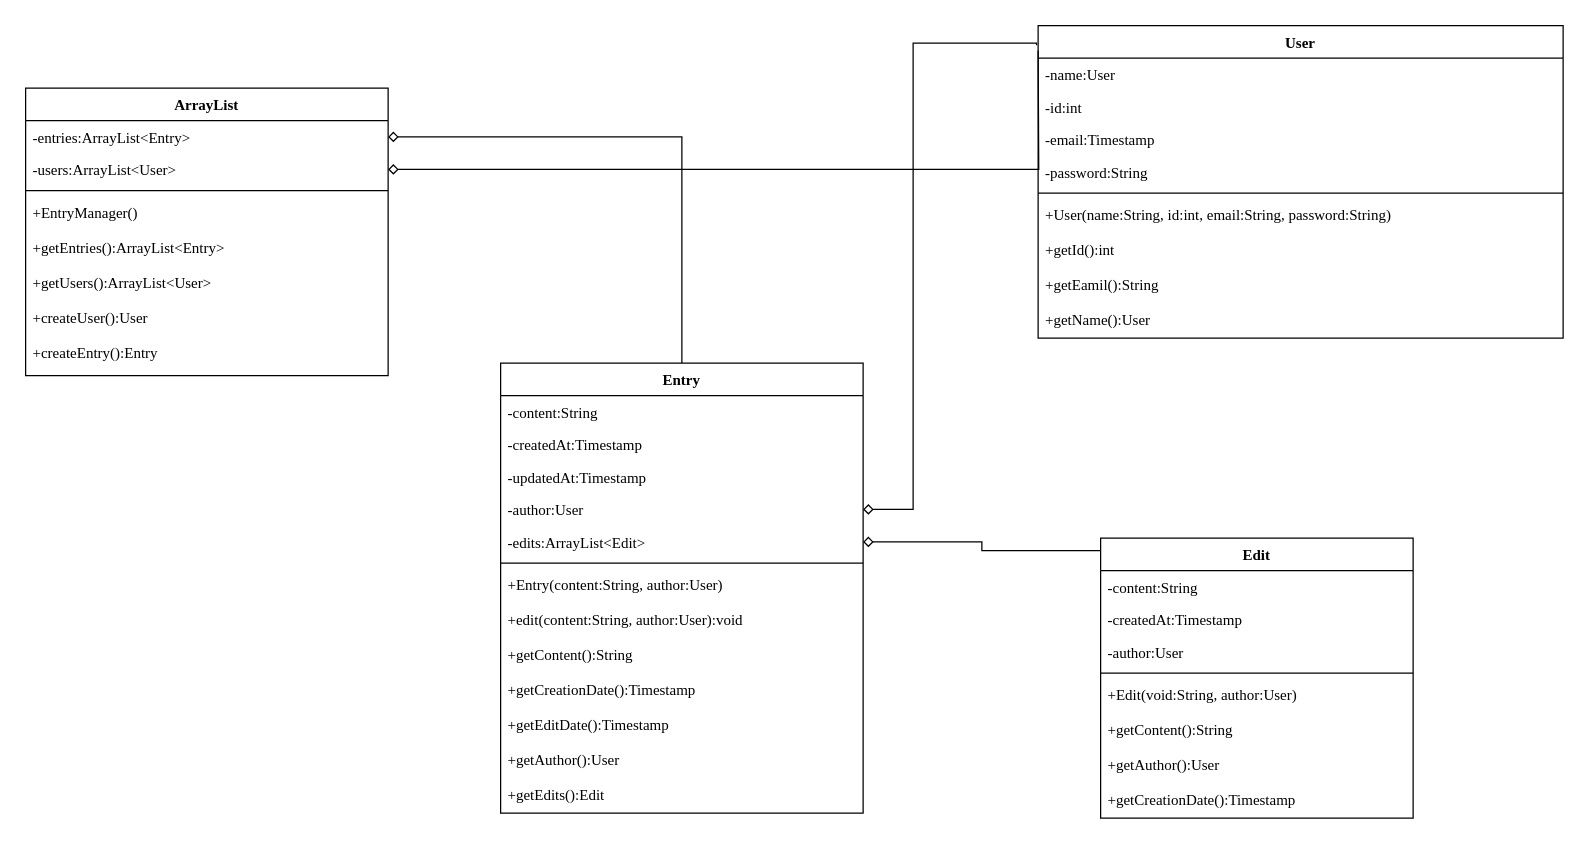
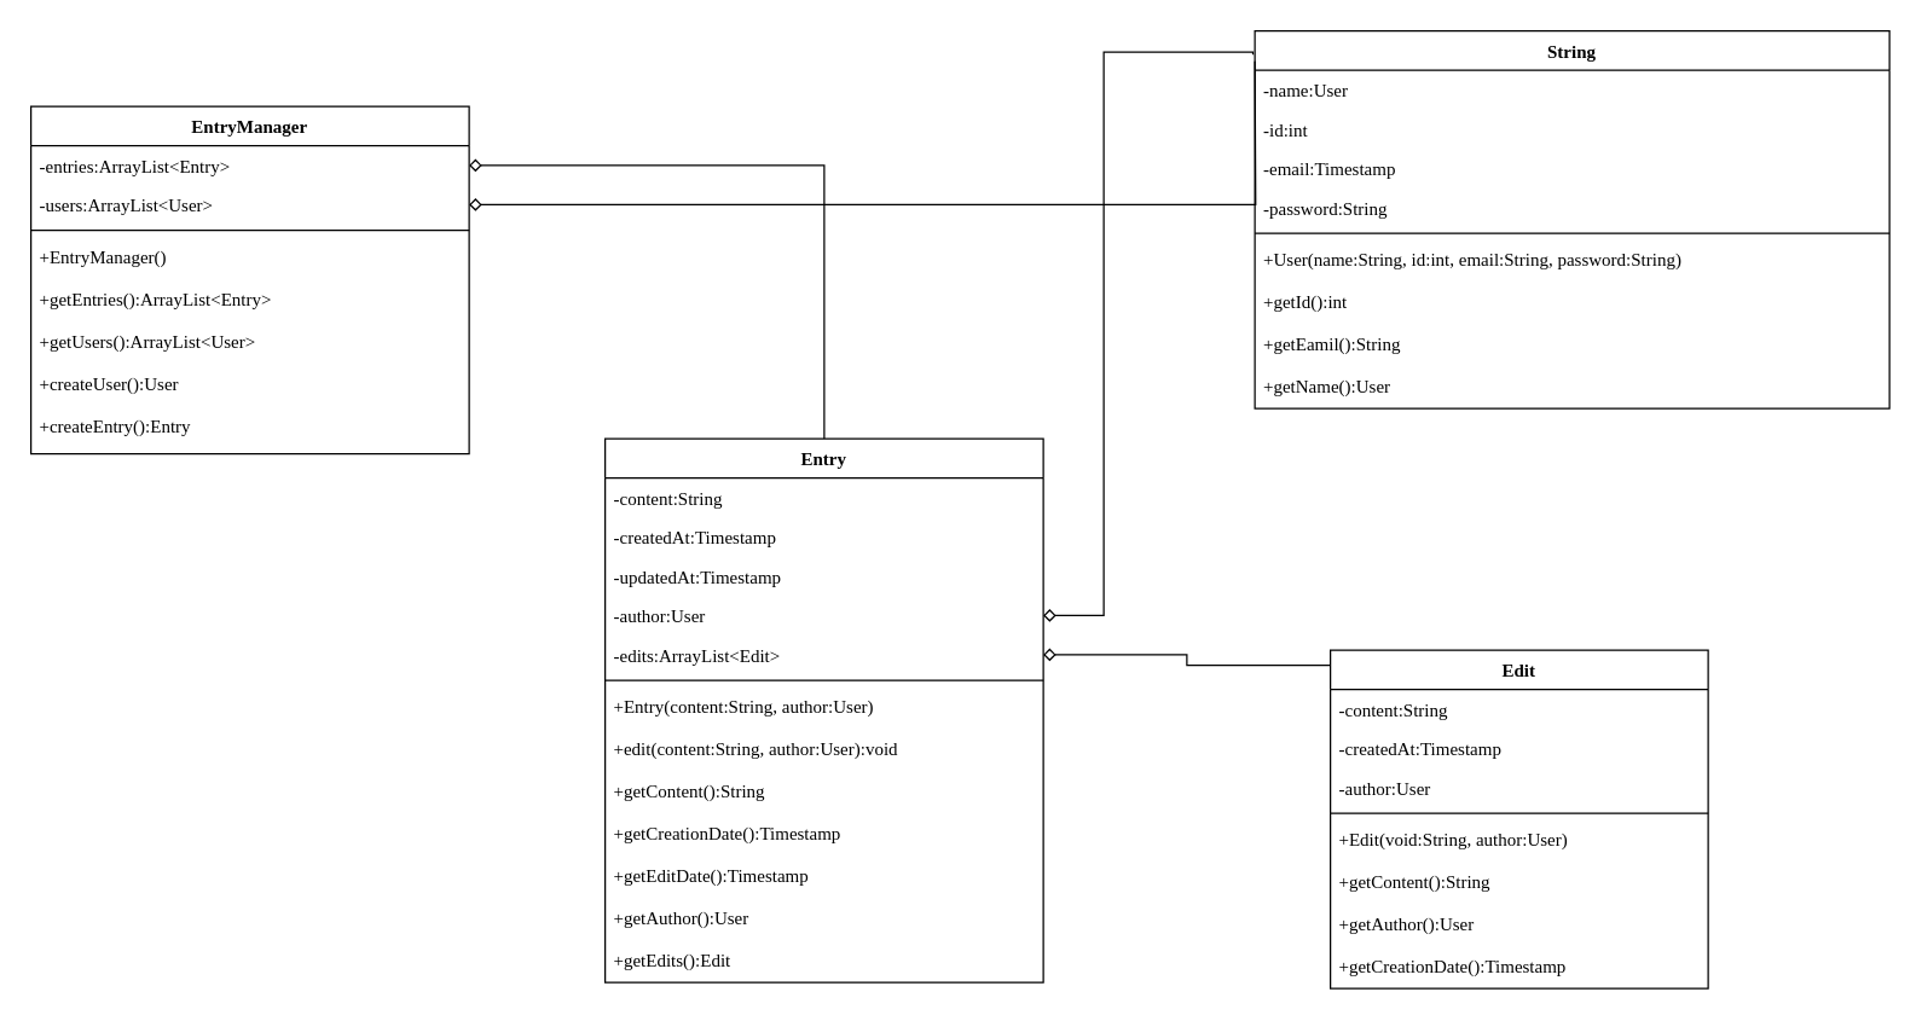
- <mxCell id="28" value="User" style="swimlane;fontStyle=1;align=center;verticalAlign=top;childLayout=stackLayout;horizontal=1;startSize=26;horizontalStack=0;resizeParent=1;resizeLast=0;collapsible=1;marginBottom=0;rounded=0;shadow=0;strokeWidth=1;fontFamily=Lucida Console;" parent="1" vertex="1"><mxGeometry x="830" y="20" width="420" height="250" as="geometry"><mxRectangle x="230" y="140" width="160" height="26" as="alternateBounds" /></mxGeometry></mxCell>
+ <mxCell id="28" value="String" style="swimlane;fontStyle=1;align=center;verticalAlign=top;childLayout=stackLayout;horizontal=1;startSize=26;horizontalStack=0;resizeParent=1;resizeLast=0;collapsible=1;marginBottom=0;rounded=0;shadow=0;strokeWidth=1;fontFamily=Lucida Console;" parent="1" vertex="1"><mxGeometry x="830" y="20" width="420" height="250" as="geometry"><mxRectangle x="230" y="140" width="160" height="26" as="alternateBounds" /></mxGeometry></mxCell>
- <mxCell id="38" value="ArrayList" style="swimlane;fontStyle=1;align=center;verticalAlign=top;childLayout=stackLayout;horizontal=1;startSize=26;horizontalStack=0;resizeParent=1;resizeLast=0;collapsible=1;marginBottom=0;rounded=0;shadow=0;strokeWidth=1;fontFamily=Lucida Console;" parent="1" vertex="1"><mxGeometry x="20" y="70" width="290" height="230" as="geometry"><mxRectangle x="230" y="140" width="160" height="26" as="alternateBounds" /></mxGeometry></mxCell>
+ <mxCell id="38" value="EntryManager" style="swimlane;fontStyle=1;align=center;verticalAlign=top;childLayout=stackLayout;horizontal=1;startSize=26;horizontalStack=0;resizeParent=1;resizeLast=0;collapsible=1;marginBottom=0;rounded=0;shadow=0;strokeWidth=1;fontFamily=Lucida Console;" parent="1" vertex="1"><mxGeometry x="20" y="70" width="290" height="230" as="geometry"><mxRectangle x="230" y="140" width="160" height="26" as="alternateBounds" /></mxGeometry></mxCell>
